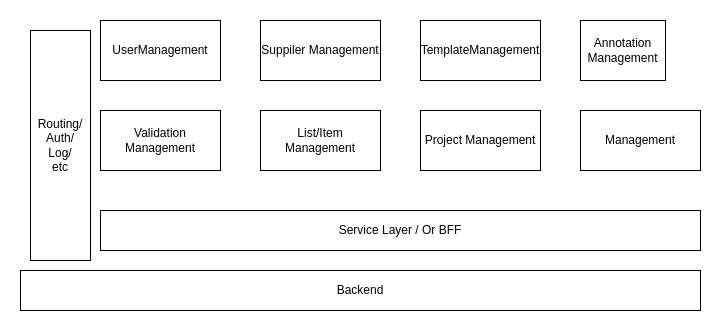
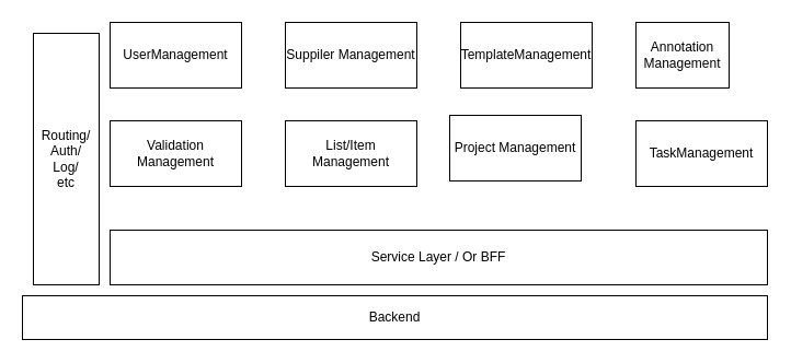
- <mxCell id="11" value="Project Management" style="rounded=0;whiteSpace=wrap;html=1;" vertex="1" parent="1"><mxGeometry x="420" y="110" width="120" height="60" as="geometry" /></mxCell>
+ <mxCell id="11" value="Project Management" style="rounded=0;whiteSpace=wrap;html=1;" vertex="1" parent="1"><mxGeometry x="410" y="105" width="120" height="60" as="geometry" /></mxCell>
- <mxCell id="12" value="Management" style="rounded=0;whiteSpace=wrap;html=1;" vertex="1" parent="1"><mxGeometry x="580" y="110" width="120" height="60" as="geometry" /></mxCell>
+ <mxCell id="12" value="TaskManagement" style="rounded=0;whiteSpace=wrap;html=1;" vertex="1" parent="1"><mxGeometry x="580" y="110" width="120" height="60" as="geometry" /></mxCell>
- <mxCell id="3" value="Service Layer / Or BFF" style="rounded=0;whiteSpace=wrap;html=1;" vertex="1" parent="1"><mxGeometry x="100" y="210" width="600" height="40" as="geometry" /></mxCell>
+ <mxCell id="3" value="Service Layer / Or BFF" style="rounded=0;whiteSpace=wrap;html=1;" vertex="1" parent="1"><mxGeometry x="100" y="210" width="600" height="50" as="geometry" /></mxCell>
